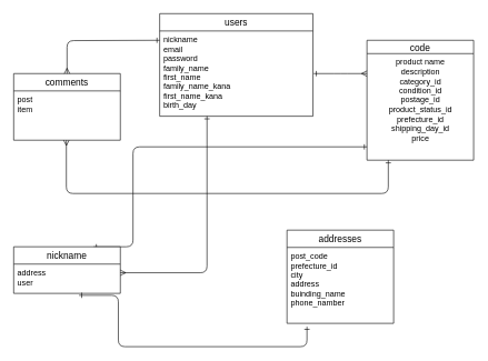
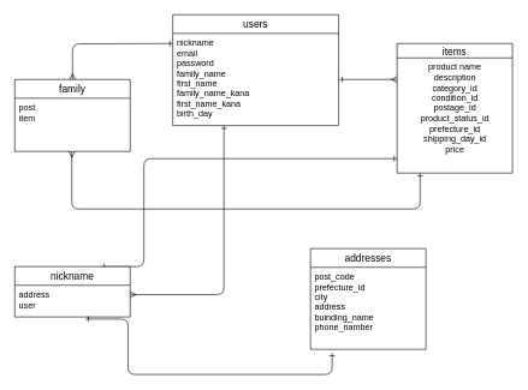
- <mxCell id="4" value="code" style="swimlane;fontStyle=0;childLayout=stackLayout;horizontal=1;startSize=20;horizontalStack=0;resizeParent=1;resizeParentMax=0;resizeLast=0;collapsible=1;marginBottom=0;align=center;fontSize=14;" vertex="1" parent="1"><mxGeometry x="550" y="60" width="160" height="180" as="geometry" /></mxCell>
+ <mxCell id="4" value="items" style="swimlane;fontStyle=0;childLayout=stackLayout;horizontal=1;startSize=20;horizontalStack=0;resizeParent=1;resizeParentMax=0;resizeLast=0;collapsible=1;marginBottom=0;align=center;fontSize=14;" vertex="1" parent="1"><mxGeometry x="550" y="60" width="160" height="180" as="geometry" /></mxCell>
- <mxCell id="6" value="comments" style="swimlane;fontStyle=0;childLayout=stackLayout;horizontal=1;startSize=26;horizontalStack=0;resizeParent=1;resizeParentMax=0;resizeLast=0;collapsible=1;marginBottom=0;align=center;fontSize=14;" vertex="1" parent="1"><mxGeometry x="20" y="110" width="160" height="100" as="geometry" /></mxCell>
+ <mxCell id="6" value="family" style="swimlane;fontStyle=0;childLayout=stackLayout;horizontal=1;startSize=26;horizontalStack=0;resizeParent=1;resizeParentMax=0;resizeLast=0;collapsible=1;marginBottom=0;align=center;fontSize=14;" vertex="1" parent="1"><mxGeometry x="20" y="110" width="160" height="100" as="geometry" /></mxCell>
